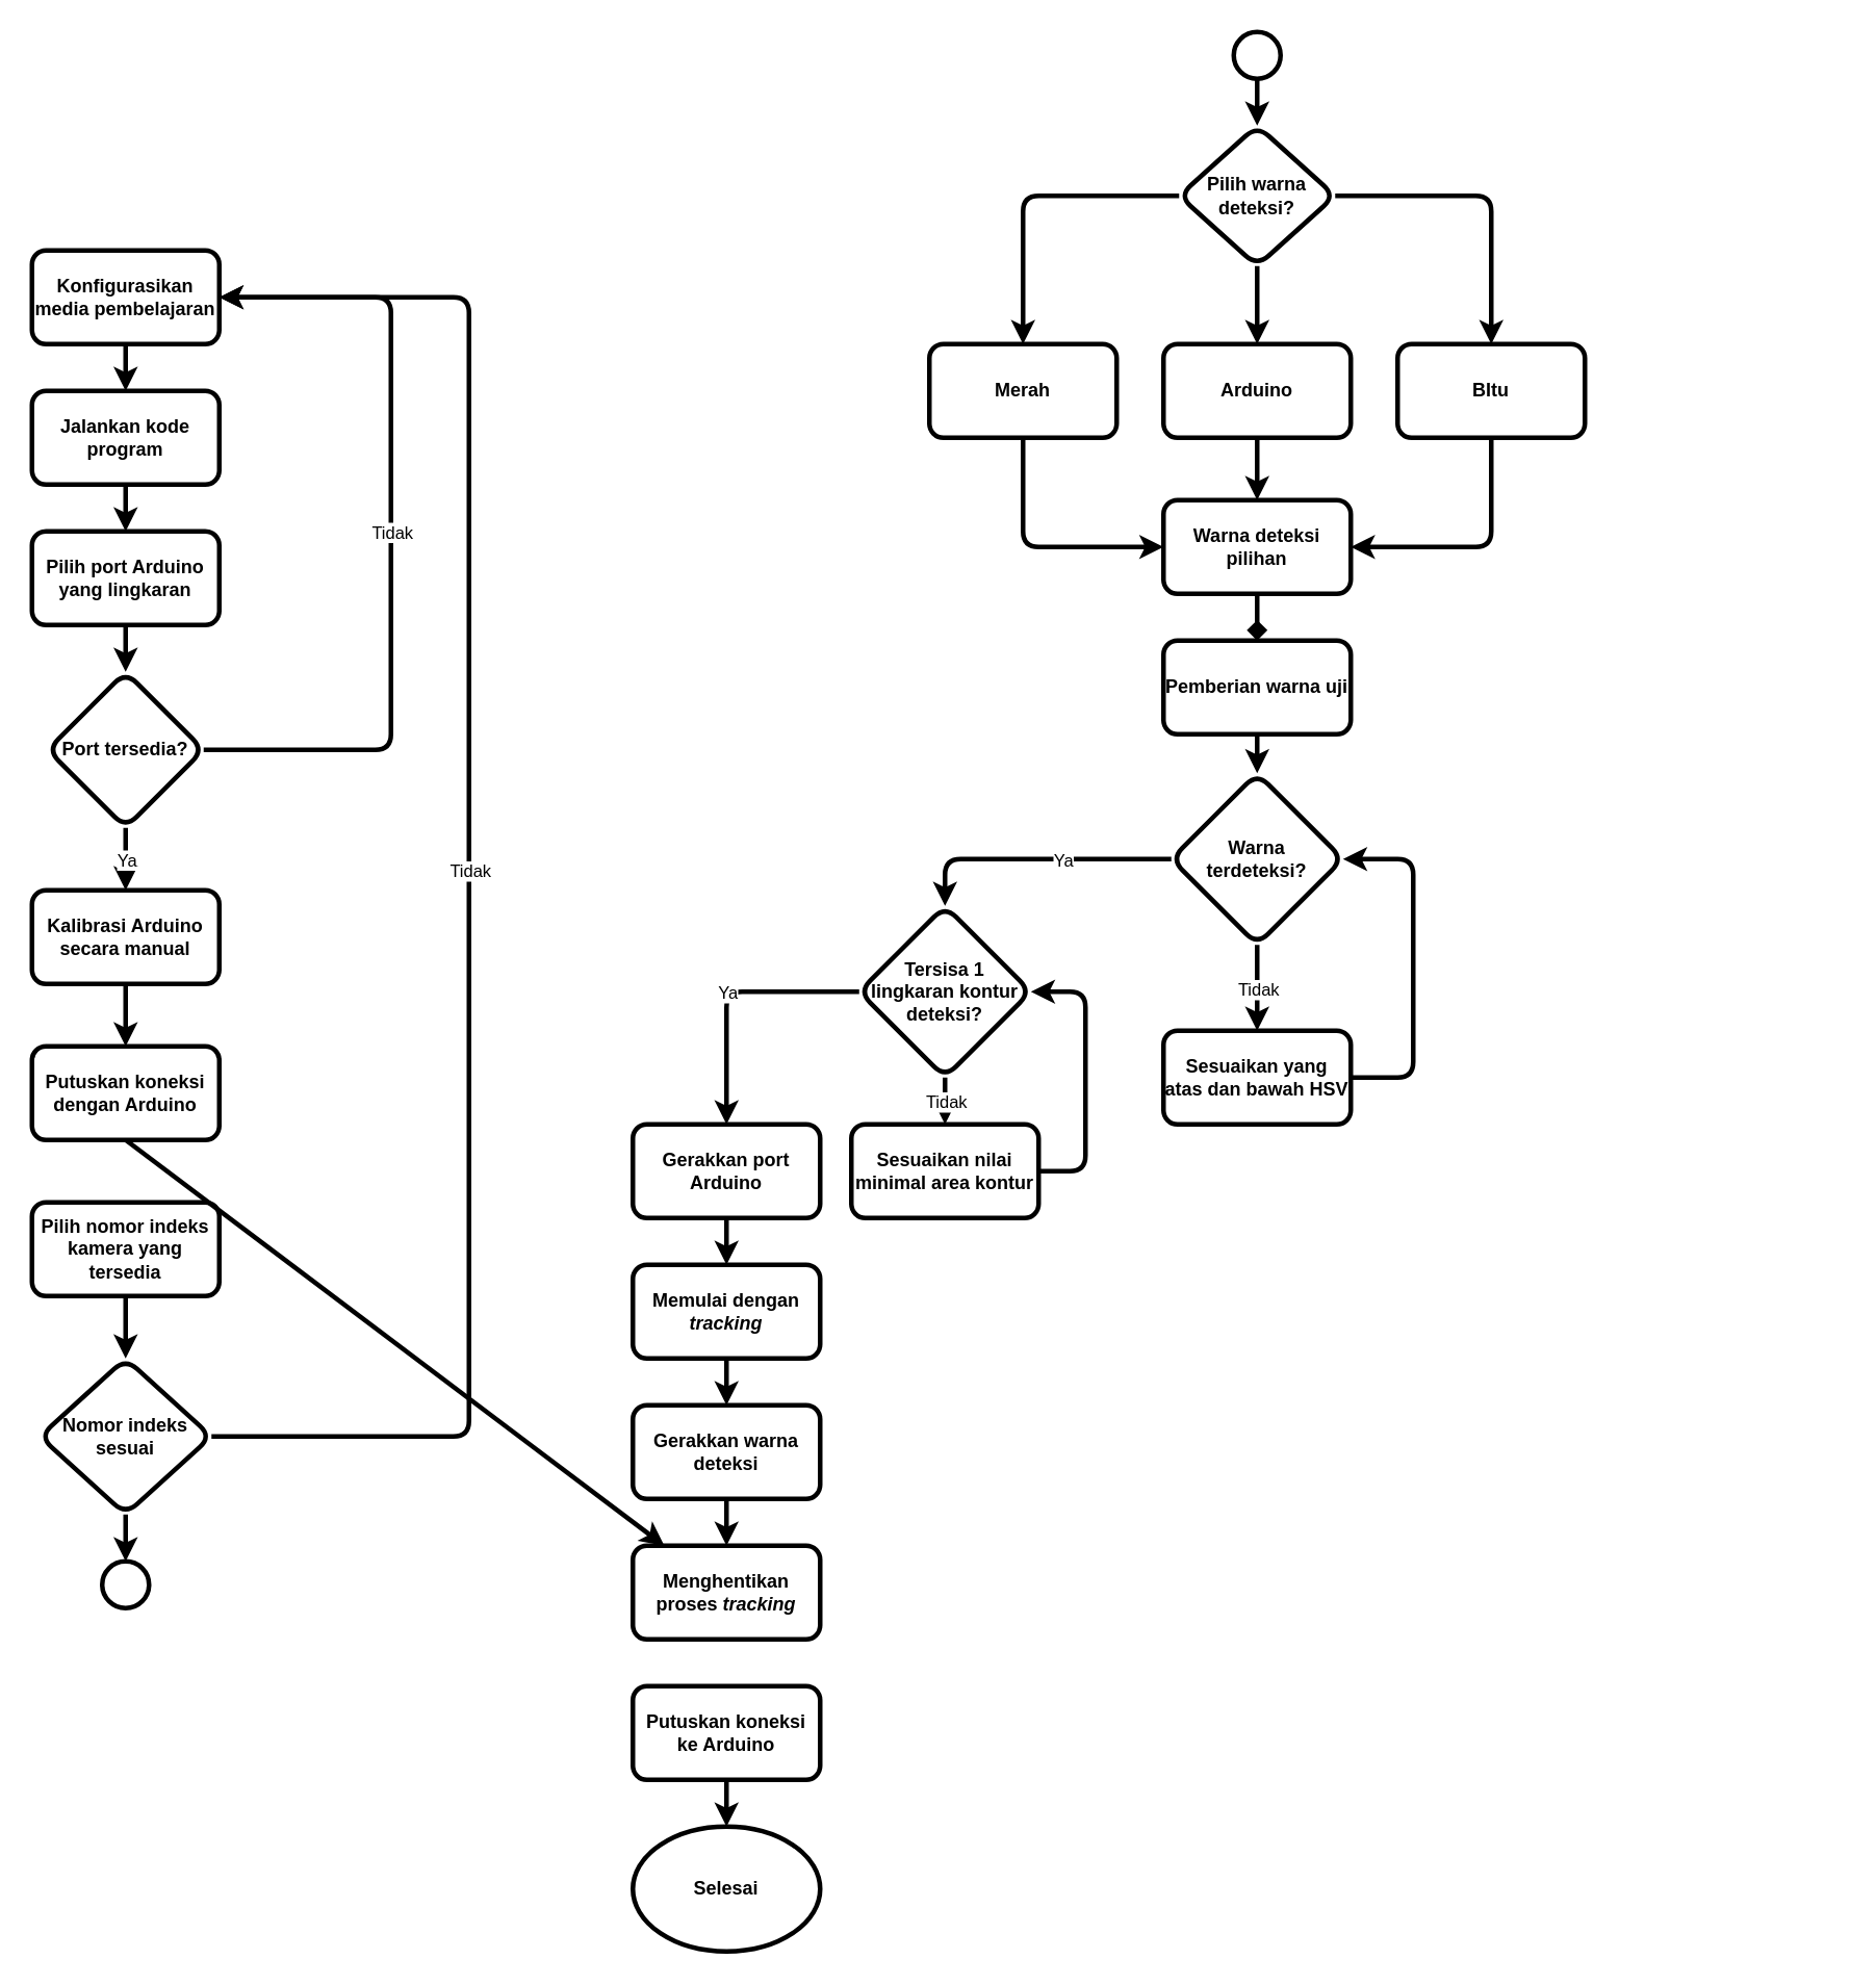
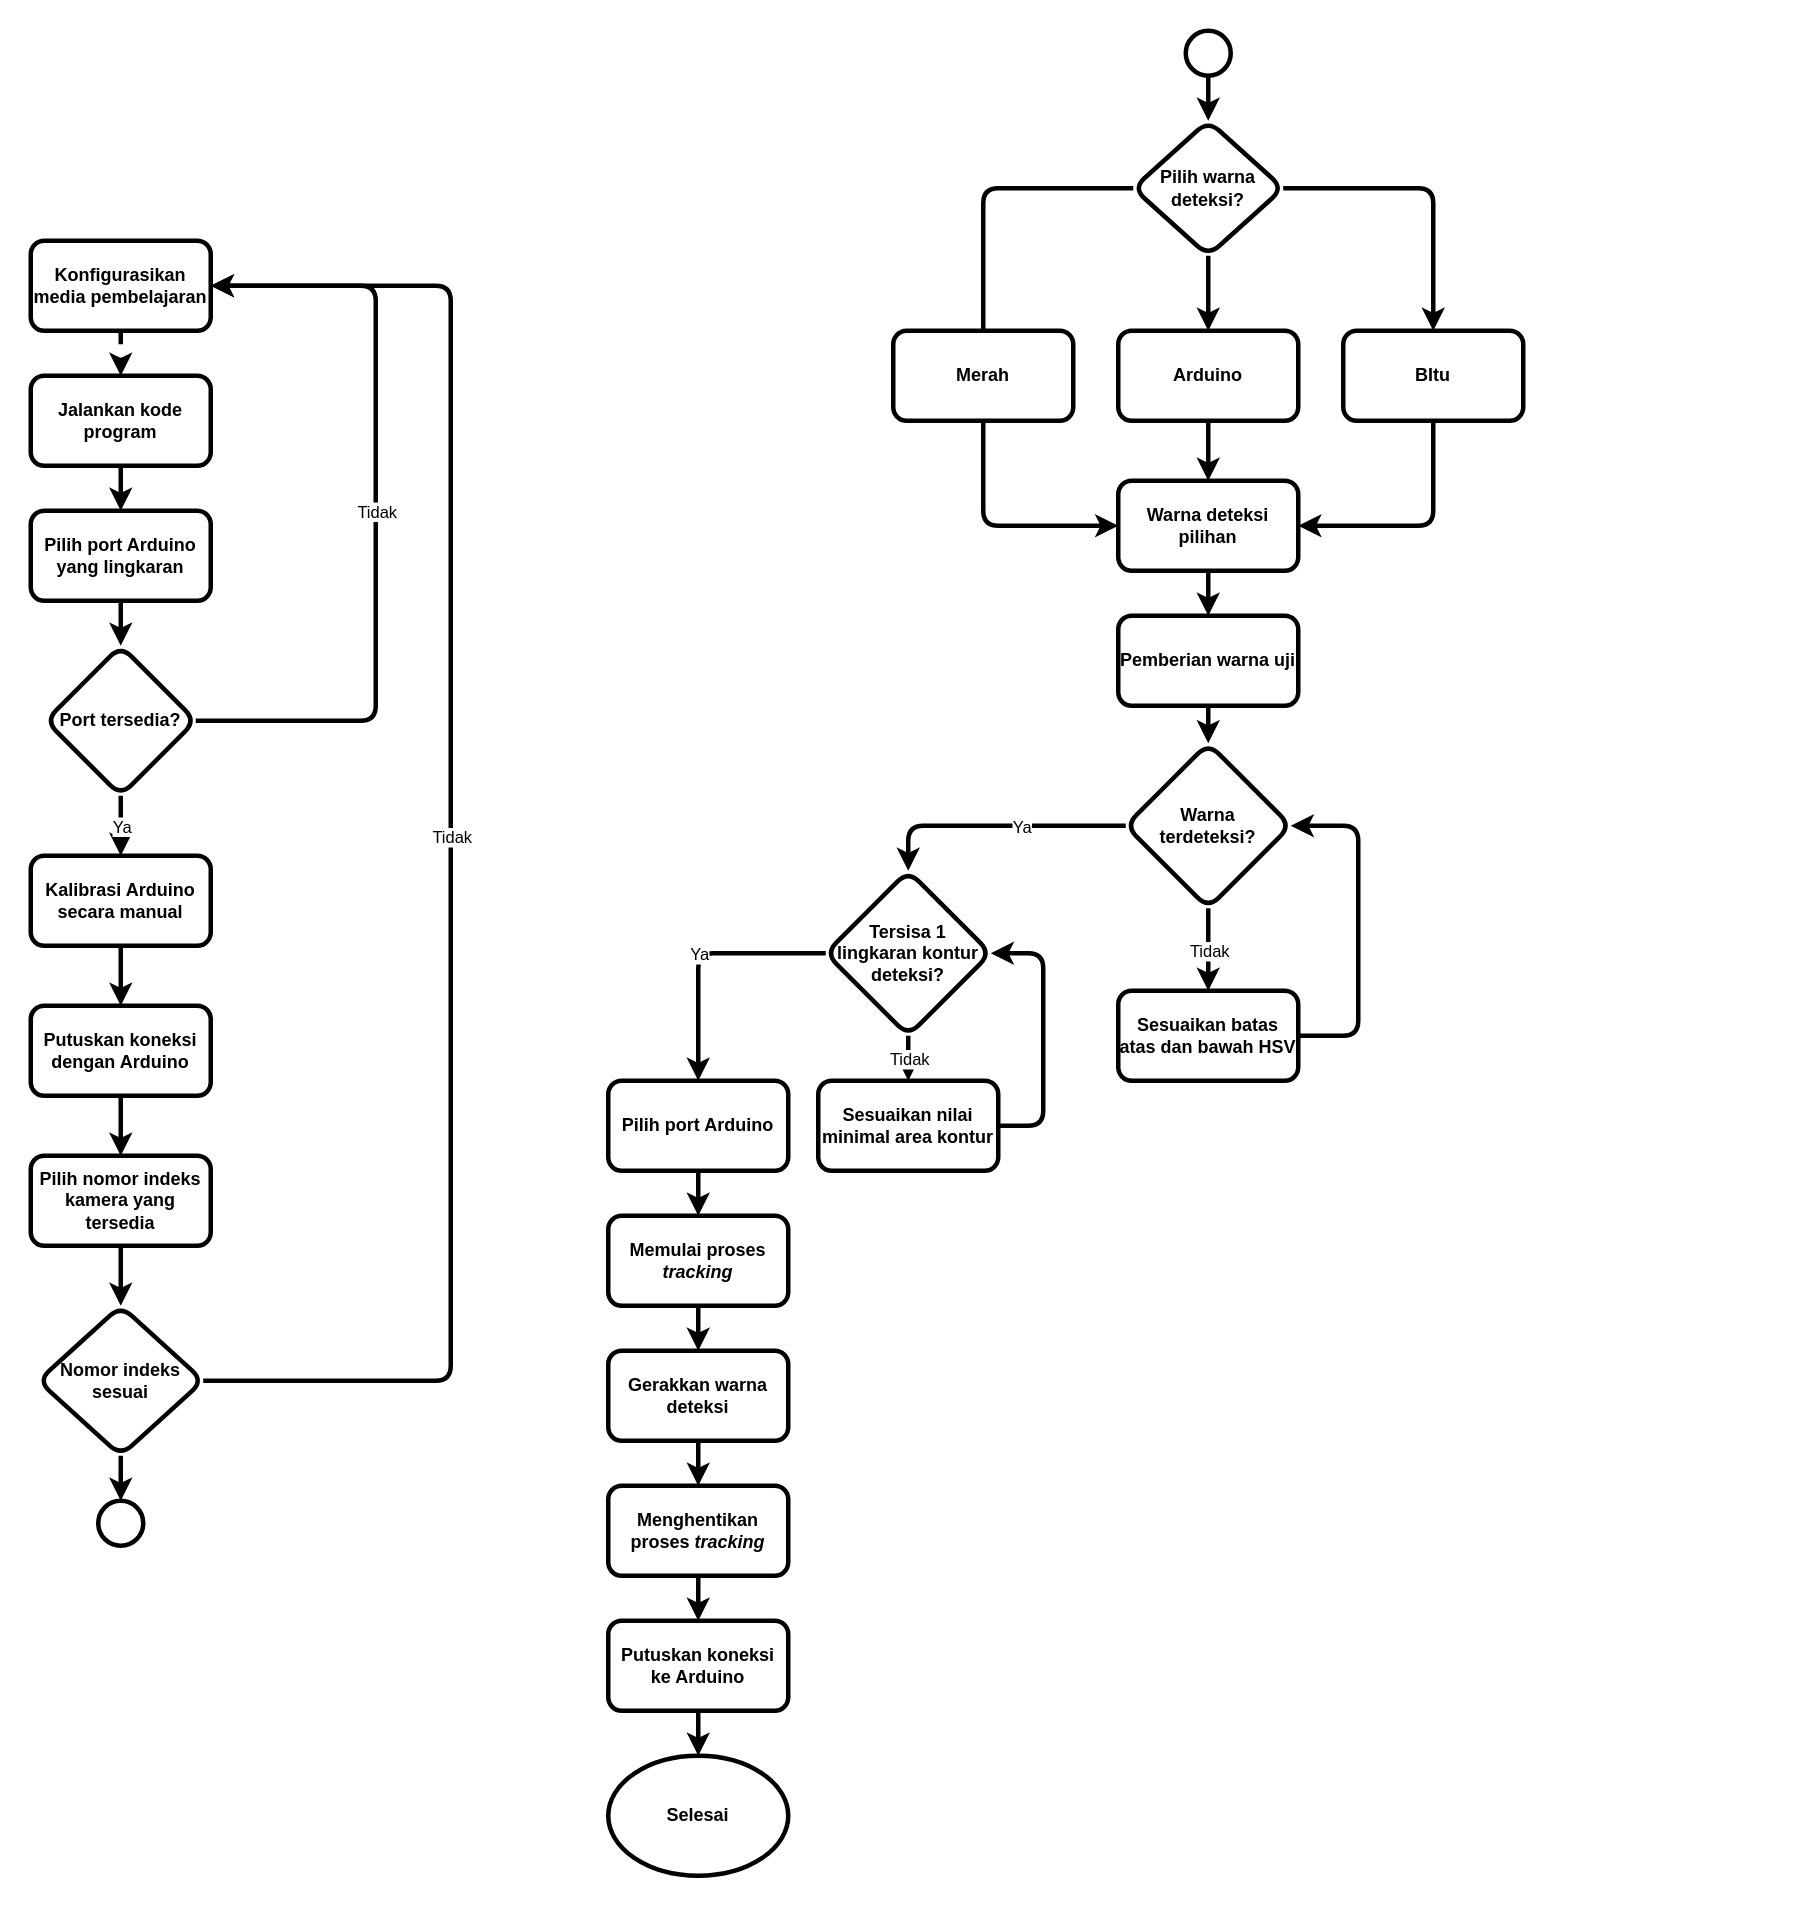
- <mxCell id="31" value="" style="endArrow=classic;html=1;entryX=0.5;entryY=0;entryDx=0;entryDy=0;exitX=0;exitY=0.5;exitDx=0;exitDy=0;strokeWidth=3;" parent="3" source="26" target="29" edge="1"><mxGeometry width="50" height="50" relative="1" as="geometry"><mxPoint x="835" y="170" as="sourcePoint" /><mxPoint x="885" y="120" as="targetPoint" /><Array as="points"><mxPoint x="635" y="105" /></Array></mxGeometry></mxCell>
+ <mxCell id="31" value="" style="endArrow=none;html=1;entryX=0.5;entryY=0;entryDx=0;entryDy=0;exitX=0;exitY=0.5;exitDx=0;exitDy=0;strokeWidth=3;" parent="3" source="26" target="29" edge="1"><mxGeometry width="50" height="50" relative="1" as="geometry"><mxPoint x="835" y="170" as="sourcePoint" /><mxPoint x="885" y="120" as="targetPoint" /><Array as="points"><mxPoint x="635" y="105" /></Array></mxGeometry></mxCell>
- <mxCell id="6" value="" style="edgeStyle=none;html=1;strokeWidth=3;" parent="3" source="4" target="5" edge="1"><mxGeometry relative="1" as="geometry" /></mxCell>
+ <mxCell id="6" value="" style="edgeStyle=none;html=1;strokeWidth=3;dashed=1;" parent="3" source="4" target="5" edge="1"><mxGeometry relative="1" as="geometry" /></mxCell>
- <mxCell id="38" value="" style="endArrow=diamond;html=1;exitX=0.5;exitY=1;exitDx=0;exitDy=0;entryX=0.5;entryY=0;entryDx=0;entryDy=0;strokeWidth=3;" parent="3" source="33" target="37" edge="1"><mxGeometry width="50" height="50" relative="1" as="geometry"><mxPoint x="865" y="420" as="sourcePoint" /><mxPoint x="915" y="370" as="targetPoint" /></mxGeometry></mxCell>
+ <mxCell id="38" value="" style="endArrow=classic;html=1;exitX=0.5;exitY=1;exitDx=0;exitDy=0;entryX=0.5;entryY=0;entryDx=0;entryDy=0;strokeWidth=3;" parent="3" source="33" target="37" edge="1"><mxGeometry width="50" height="50" relative="1" as="geometry"><mxPoint x="865" y="420" as="sourcePoint" /><mxPoint x="915" y="370" as="targetPoint" /></mxGeometry></mxCell>
- <mxCell id="40" value="Sesuaikan yang atas dan bawah HSV" style="whiteSpace=wrap;html=1;strokeWidth=3;rounded=1;fontStyle=1" parent="3" vertex="1"><mxGeometry x="725" y="640" width="120" height="60" as="geometry" /></mxCell>
+ <mxCell id="40" value="Sesuaikan batas atas dan bawah HSV" style="whiteSpace=wrap;html=1;strokeWidth=3;rounded=1;fontStyle=1" parent="3" vertex="1"><mxGeometry x="725" y="640" width="120" height="60" as="geometry" /></mxCell>
- <mxCell id="49" value="Gerakkan port Arduino" style="rounded=1;whiteSpace=wrap;html=1;labelBorderColor=none;strokeWidth=3;fontStyle=1" vertex="1" parent="3"><mxGeometry x="385" y="700" width="120" height="60" as="geometry" /></mxCell>
+ <mxCell id="49" value="Pilih port Arduino" style="rounded=1;whiteSpace=wrap;html=1;labelBorderColor=none;strokeWidth=3;fontStyle=1" vertex="1" parent="3"><mxGeometry x="385" y="700" width="120" height="60" as="geometry" /></mxCell>
- <mxCell id="57" value="Memulai dengan &lt;i&gt;tracking&lt;/i&gt;" style="rounded=1;whiteSpace=wrap;html=1;labelBorderColor=none;strokeWidth=3;fontStyle=1" vertex="1" parent="3"><mxGeometry x="385" y="790" width="120" height="60" as="geometry" /></mxCell>
+ <mxCell id="57" value="Memulai proses &lt;i&gt;tracking&lt;/i&gt;" style="rounded=1;whiteSpace=wrap;html=1;labelBorderColor=none;strokeWidth=3;fontStyle=1" vertex="1" parent="3"><mxGeometry x="385" y="790" width="120" height="60" as="geometry" /></mxCell>
- <mxCell id="23" value="" style="endArrow=classic;html=1;exitX=0.5;exitY=1;exitDx=0;exitDy=0;strokeWidth=3;" parent="3" source="21" target="61" edge="1"><mxGeometry width="50" height="50" relative="1" as="geometry"><mxPoint x="70" y="620" as="sourcePoint" /><mxPoint x="70" y="670" as="targetPoint" /></mxGeometry></mxCell>
+ <mxCell id="23" value="" style="endArrow=classic;html=1;exitX=0.5;exitY=1;exitDx=0;exitDy=0;entryX=0.5;entryY=0;entryDx=0;entryDy=0;strokeWidth=3;" parent="3" source="21" target="14" edge="1"><mxGeometry width="50" height="50" relative="1" as="geometry"><mxPoint x="70" y="620" as="sourcePoint" /><mxPoint x="70" y="670" as="targetPoint" /></mxGeometry></mxCell>
+ <mxCell id="64" value="" style="endArrow=classic;html=1;entryX=0.5;entryY=0;entryDx=0;entryDy=0;exitX=0.5;exitY=1;exitDx=0;exitDy=0;strokeWidth=3;" edge="1" parent="3" source="61" target="63"><mxGeometry width="50" height="50" relative="1" as="geometry"><mxPoint x="545" y="1050" as="sourcePoint" /><mxPoint x="545" y="1080" as="targetPoint" /></mxGeometry></mxCell>
